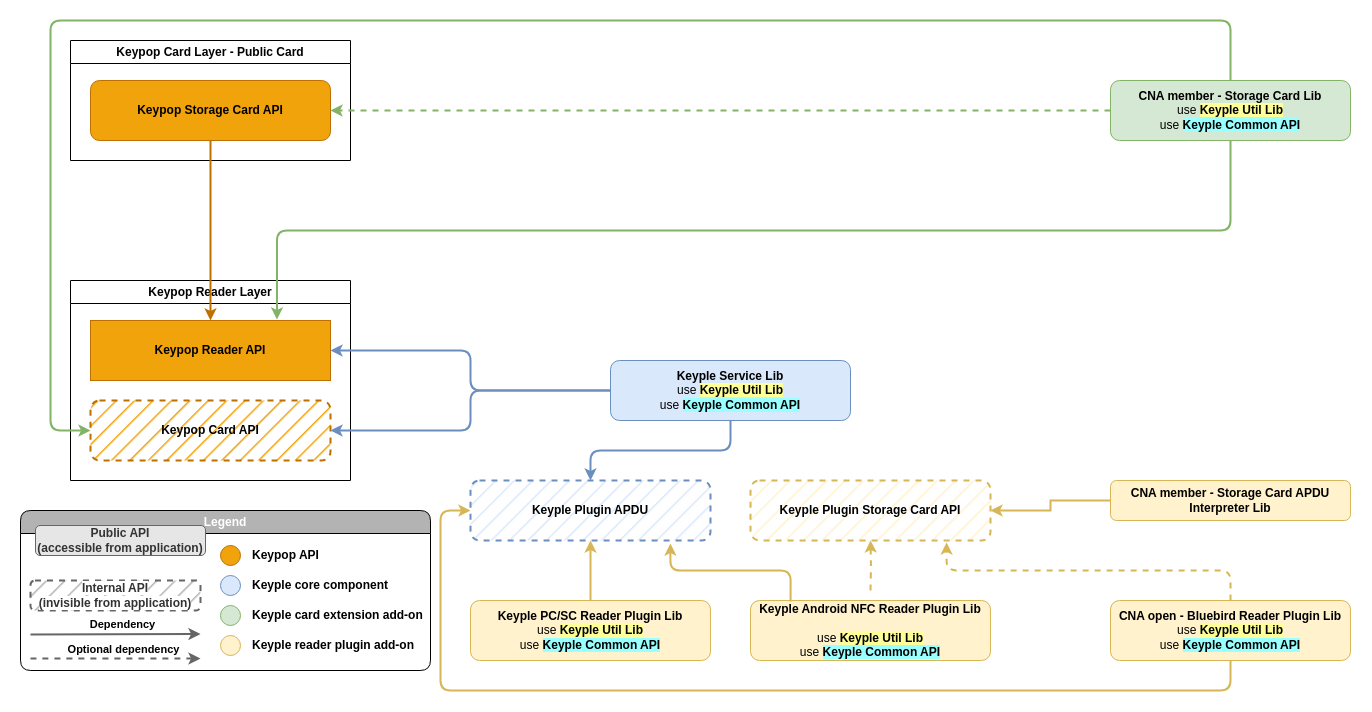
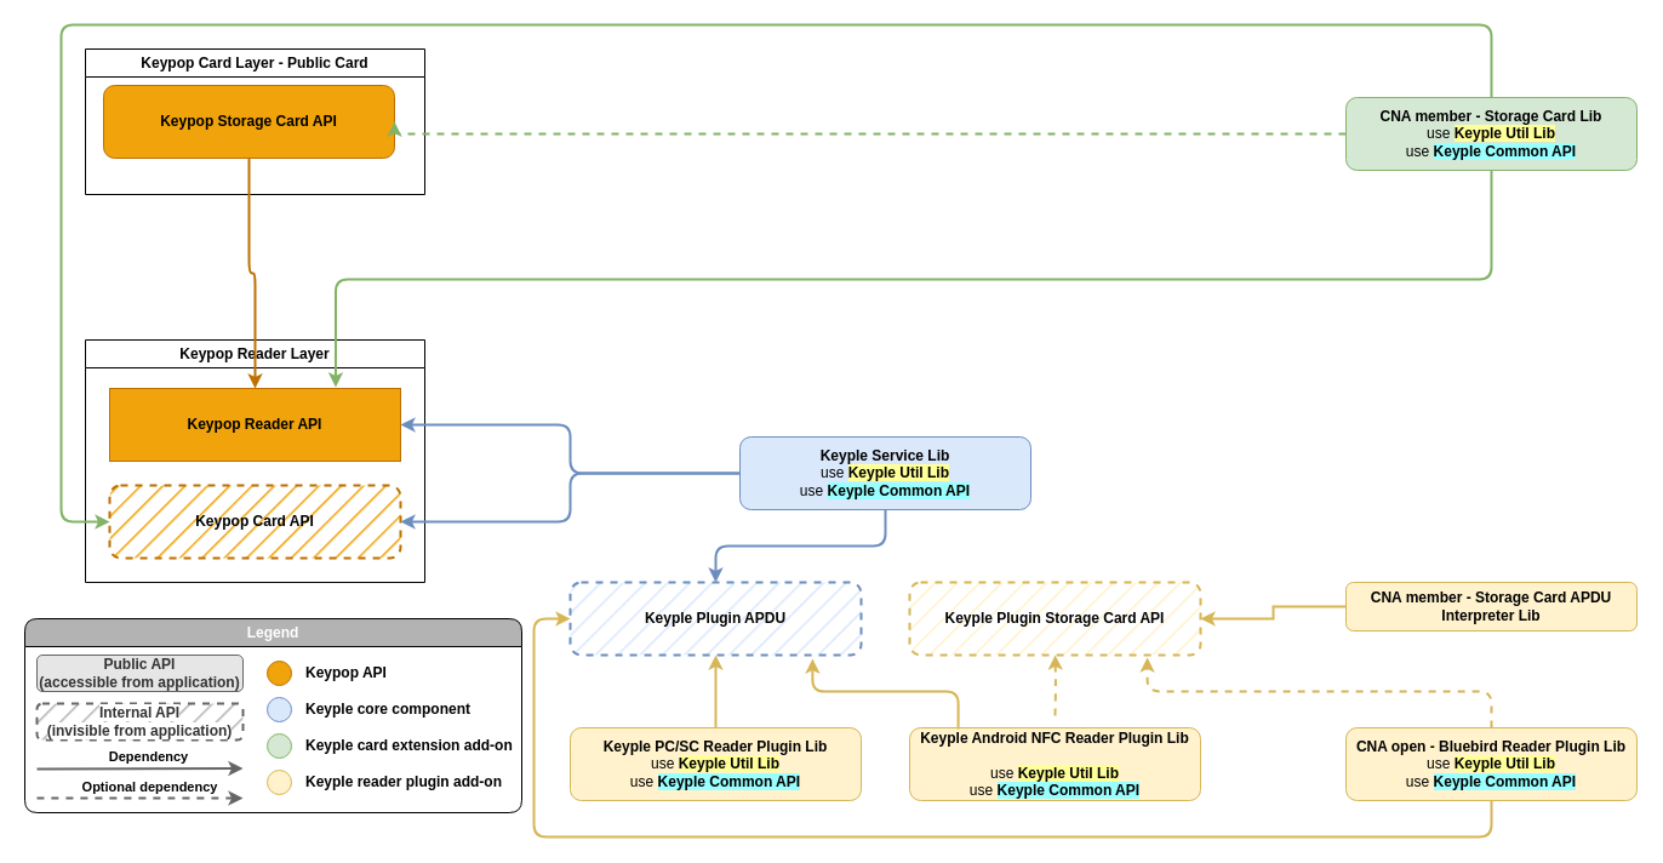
- <mxCell id="36" value="Keypop Storage Card API" style="rounded=1;whiteSpace=wrap;html=1;fillColor=#f0a30a;strokeColor=#BD7000;fontStyle=1;fontColor=#000000;" parent="35" vertex="1"><mxGeometry x="20" y="40" width="240" height="60" as="geometry" /></mxCell>
+ <mxCell id="36" value="Keypop Storage Card API" style="rounded=1;whiteSpace=wrap;html=1;fillColor=#f0a30a;strokeColor=#BD7000;fontStyle=1;fontColor=#000000;" parent="35" vertex="1"><mxGeometry x="15" y="30" width="240" height="60" as="geometry" /></mxCell>
- <mxCell id="15" value="Public API&lt;br&gt;(accessible from application)" style="rounded=1;whiteSpace=wrap;html=1;fillColor=#E6E6E6;strokeColor=#666666;fontStyle=1;strokeWidth=1;fillStyle=auto;fontColor=#333333;gradientColor=none;labelBackgroundColor=none;" parent="12" vertex="1"><mxGeometry x="15" y="15" width="170" height="30" as="geometry" /></mxCell>
+ <mxCell id="15" value="Public API&lt;br&gt;(accessible from application)" style="rounded=1;whiteSpace=wrap;html=1;fillColor=#E6E6E6;strokeColor=#666666;fontStyle=1;strokeWidth=1;fillStyle=auto;fontColor=#333333;gradientColor=none;labelBackgroundColor=none;" parent="12" vertex="1"><mxGeometry x="10" y="30" width="170" height="30" as="geometry" /></mxCell>
